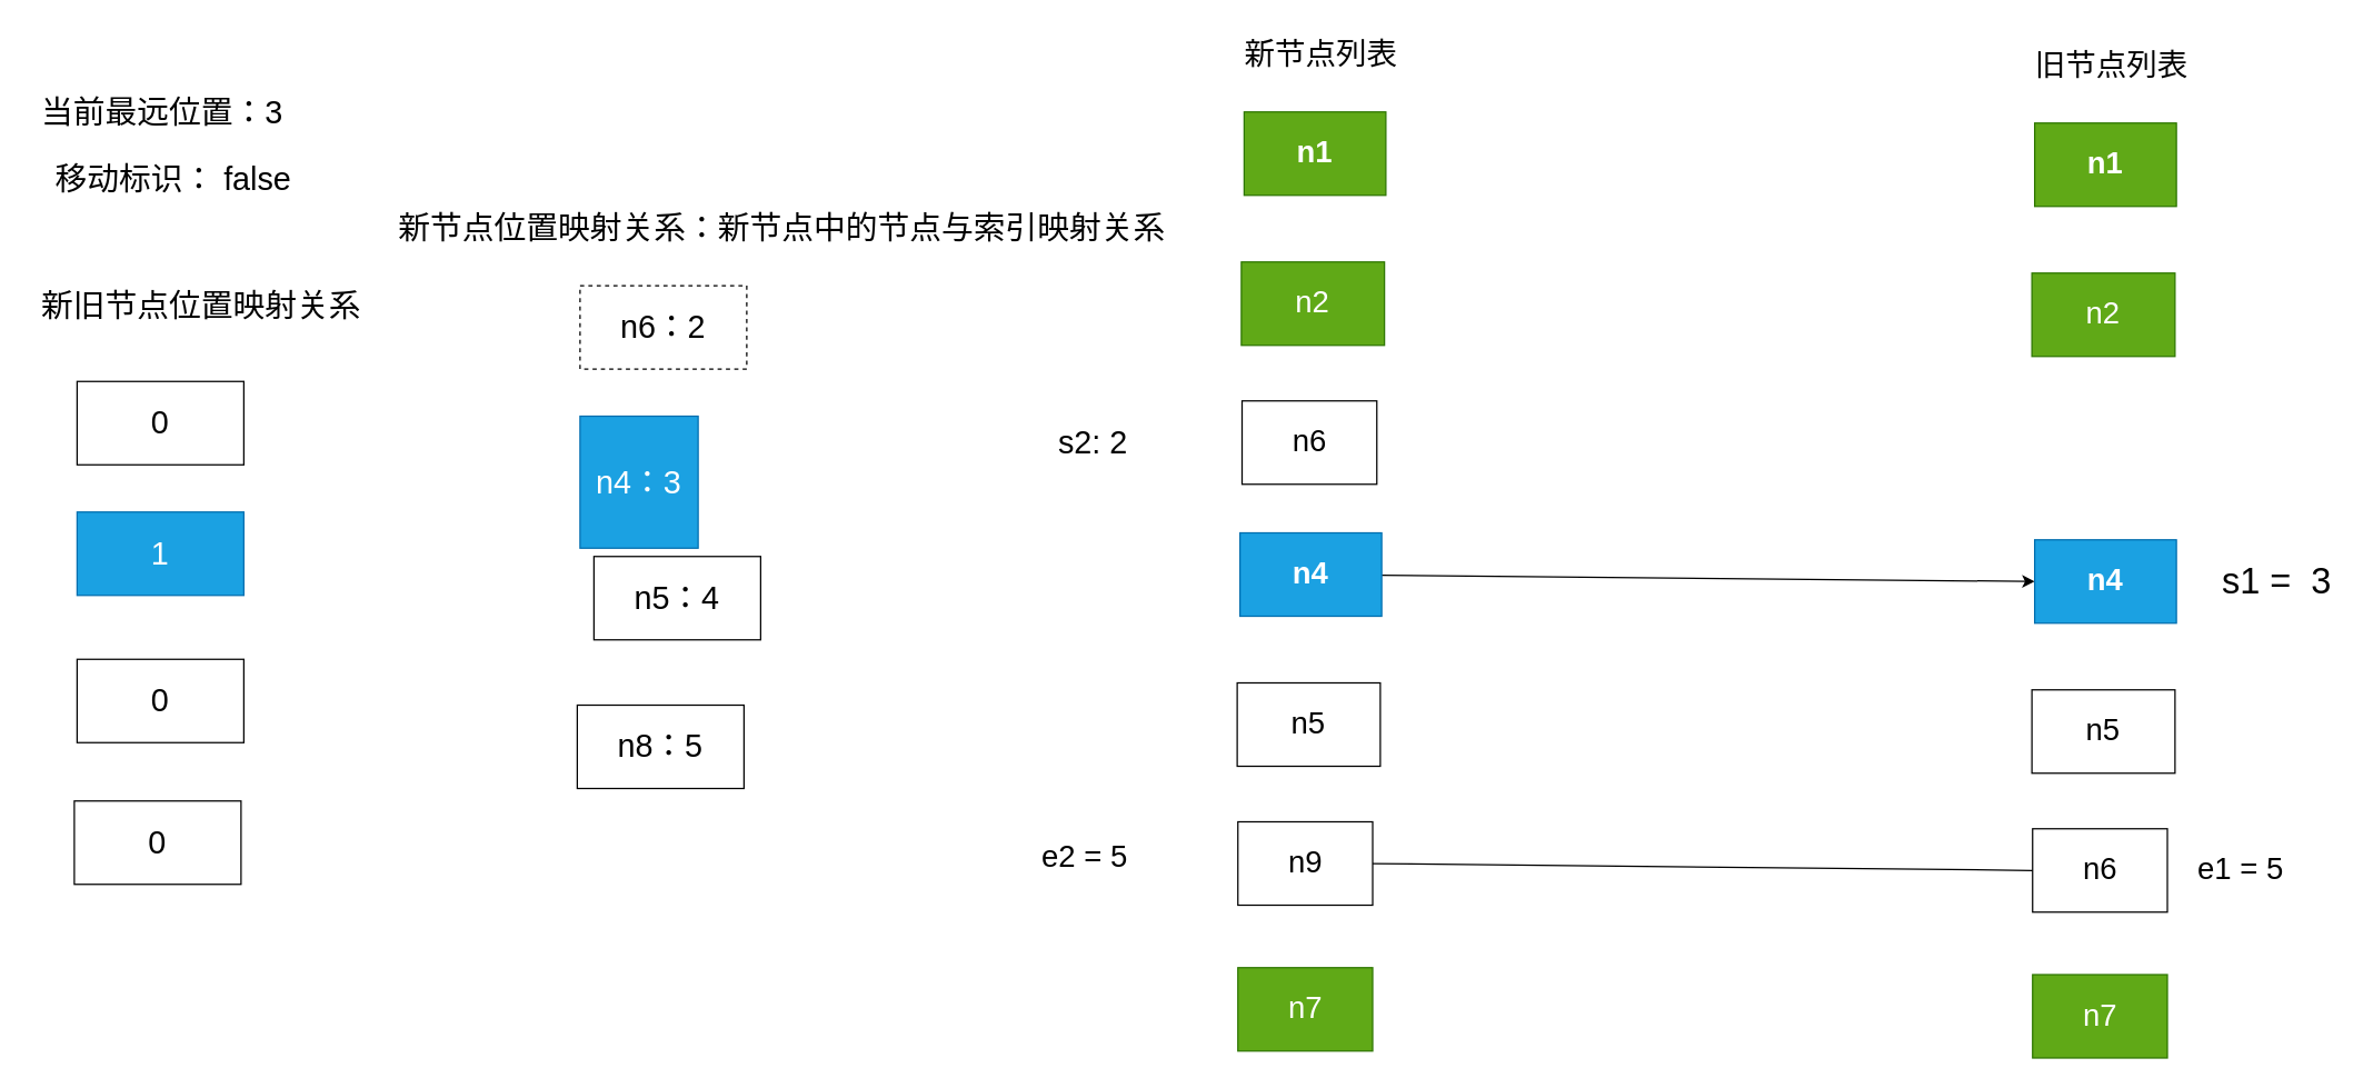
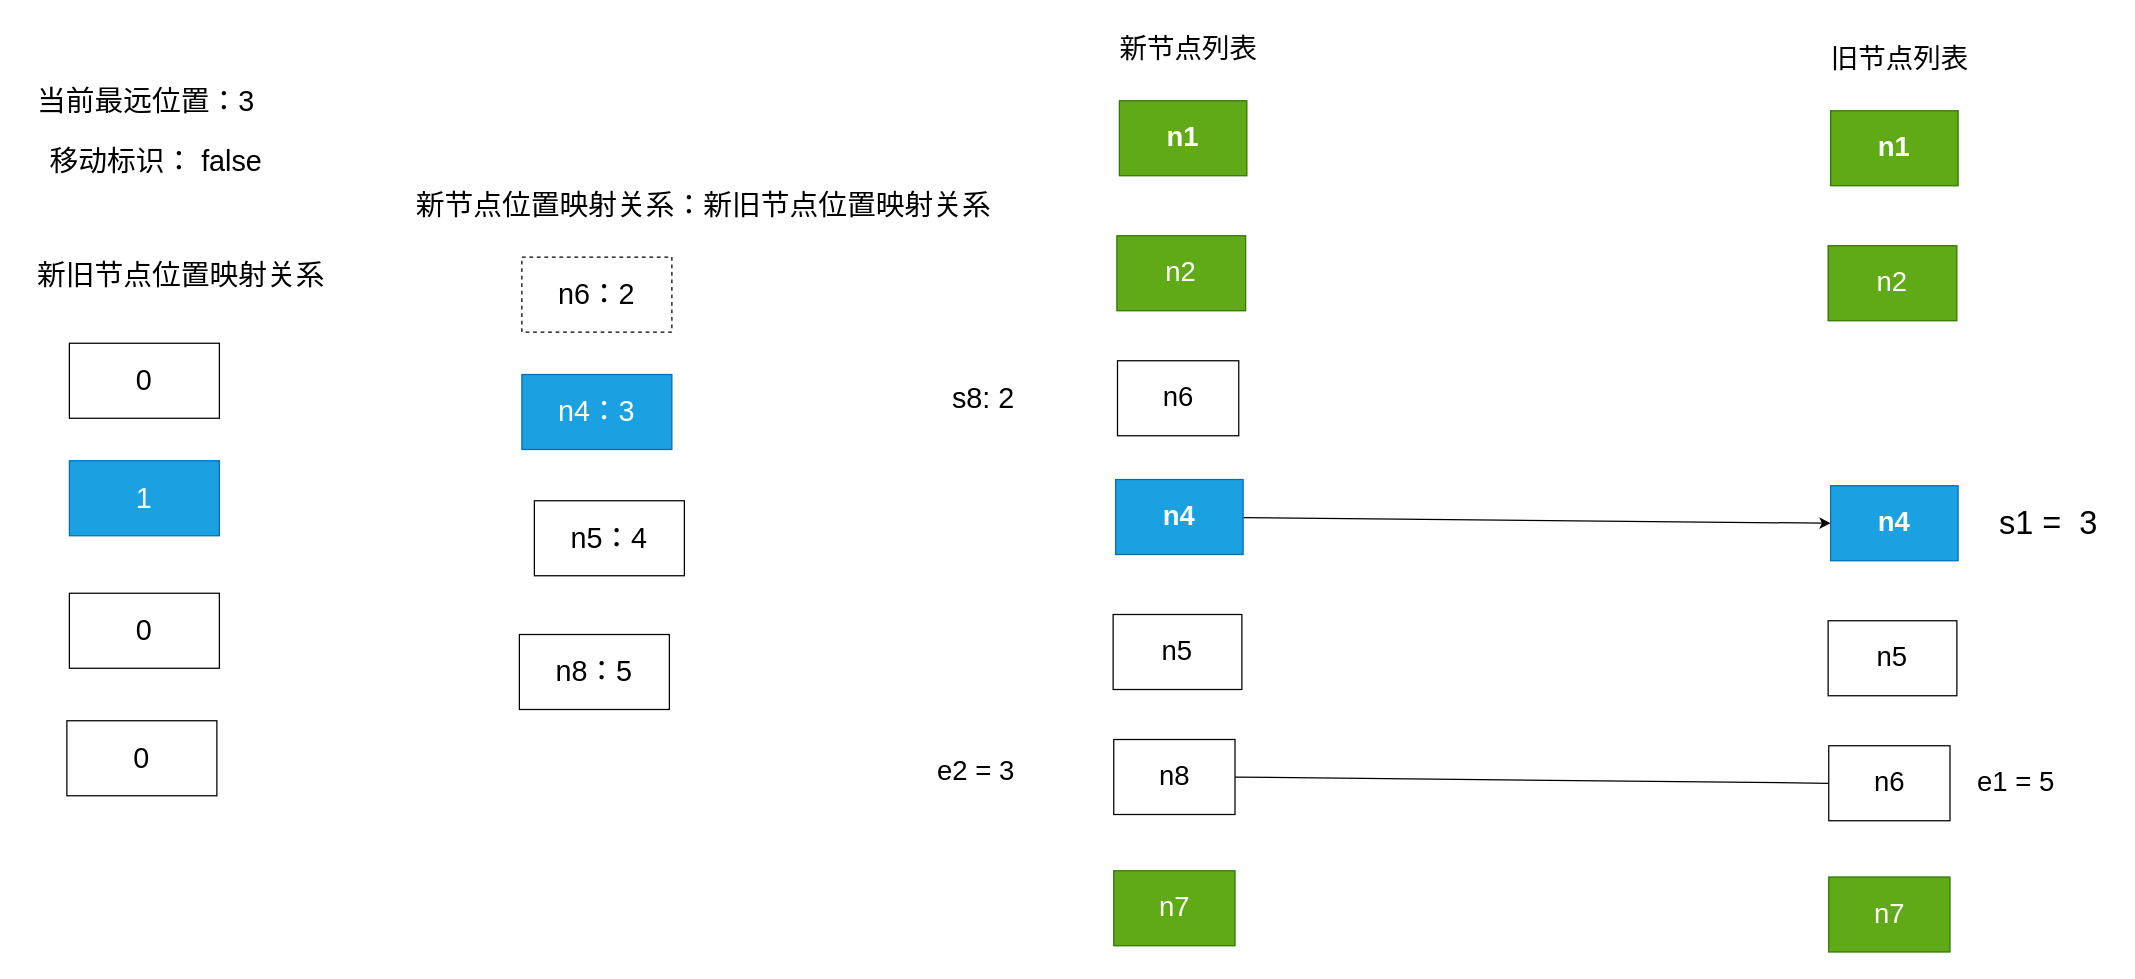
- <mxCell id="21" value="新节点位置映射关系：新节点中的节点与索引映射关系" style="text;html=1;align=center;verticalAlign=middle;resizable=0;points=[];autosize=1;strokeColor=none;fillColor=none;fontSize=23;" parent="1" vertex="1"><mxGeometry x="277" y="144" width="570" height="40" as="geometry" /></mxCell>
+ <mxCell id="21" value="新节点位置映射关系：新旧节点位置映射关系" style="text;html=1;align=center;verticalAlign=middle;resizable=0;points=[];autosize=1;strokeColor=none;fillColor=none;fontSize=23;" parent="1" vertex="1"><mxGeometry x="277" y="144" width="570" height="40" as="geometry" /></mxCell>
- <mxCell id="26" value="s2: 2" style="text;html=1;align=center;verticalAlign=middle;resizable=0;points=[];autosize=1;strokeColor=none;fillColor=none;fontSize=23;" parent="1" vertex="1"><mxGeometry x="752" y="298" width="68" height="40" as="geometry" /></mxCell>
+ <mxCell id="26" value="s8: 2" style="text;html=1;align=center;verticalAlign=middle;resizable=0;points=[];autosize=1;strokeColor=none;fillColor=none;fontSize=23;" parent="1" vertex="1"><mxGeometry x="752" y="298" width="68" height="40" as="geometry" /></mxCell>
- <mxCell id="23" value="n4：3" style="rounded=0;whiteSpace=wrap;html=1;fontSize=23;fillColor=#1ba1e2;fontColor=#ffffff;strokeColor=#006EAF;" parent="1" vertex="1"><mxGeometry x="417" y="299" width="85" height="95" as="geometry" /></mxCell>
+ <mxCell id="23" value="n4：3" style="rounded=0;whiteSpace=wrap;html=1;fontSize=23;fillColor=#1ba1e2;fontColor=#ffffff;strokeColor=#006EAF;" parent="1" vertex="1"><mxGeometry x="417" y="299" width="120" height="60" as="geometry" /></mxCell>
- <mxCell id="19" value="e2 = 5" style="text;html=1;align=center;verticalAlign=middle;resizable=0;points=[];autosize=1;strokeColor=none;fillColor=none;fontSize=22;" parent="1" vertex="1"><mxGeometry x="740" y="598" width="80" height="38" as="geometry" /></mxCell>
+ <mxCell id="19" value="e2 = 3" style="text;html=1;align=center;verticalAlign=middle;resizable=0;points=[];autosize=1;strokeColor=none;fillColor=none;fontSize=22;" parent="1" vertex="1"><mxGeometry x="740" y="598" width="80" height="38" as="geometry" /></mxCell>
- <mxCell id="9" value="n9" style="rounded=0;whiteSpace=wrap;html=1;fontSize=22;" parent="1" vertex="1"><mxGeometry x="890.5" y="591" width="97" height="60" as="geometry" /></mxCell>
+ <mxCell id="9" value="n8" style="rounded=0;whiteSpace=wrap;html=1;fontSize=22;" parent="1" vertex="1"><mxGeometry x="890.5" y="591" width="97" height="60" as="geometry" /></mxCell>
